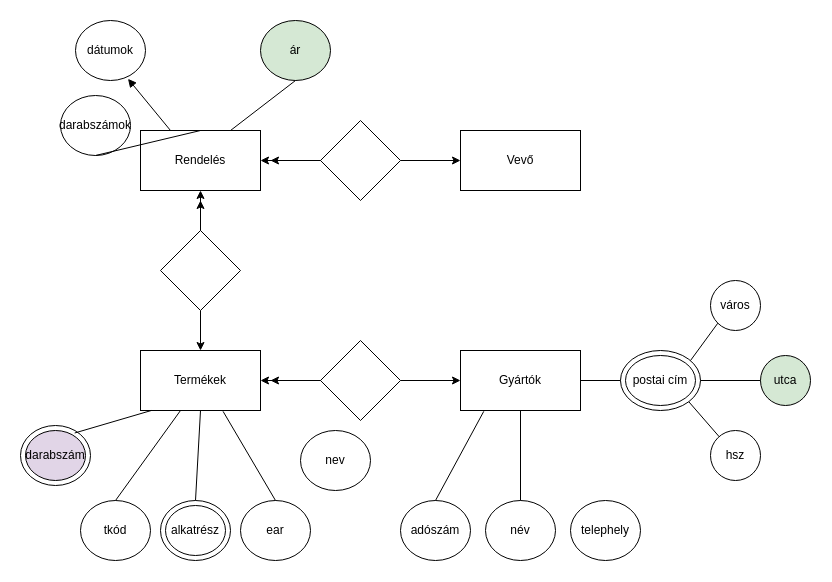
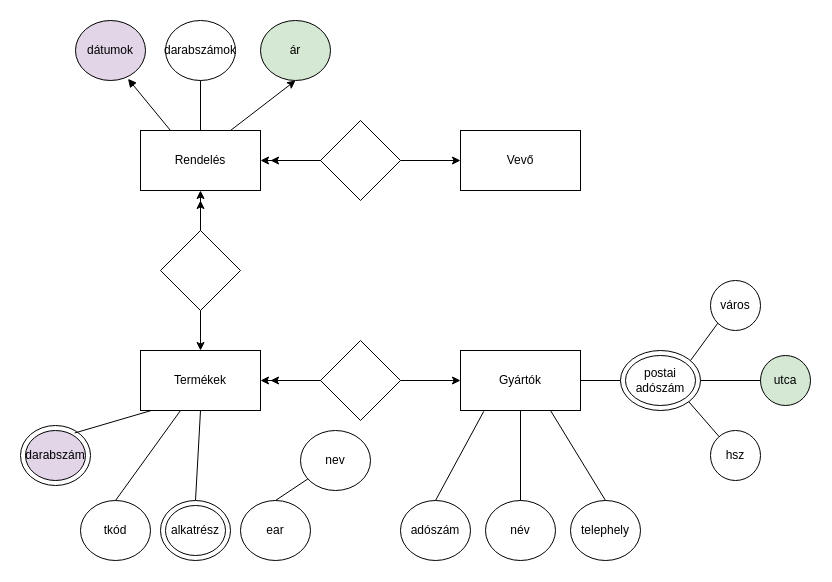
- <mxCell id="38" value="dátumok" style="ellipse;whiteSpace=wrap;html=1;" vertex="1" parent="1"><mxGeometry x="75" y="20" width="70" height="60" as="geometry" /></mxCell>
+ <mxCell id="38" value="dátumok" style="ellipse;whiteSpace=wrap;html=1;fillColor=#e1d5e7;" vertex="1" parent="1"><mxGeometry x="75" y="20" width="70" height="60" as="geometry" /></mxCell>
- <mxCell id="42" value="" style="endArrow=none;html=1;rounded=0;entryX=0.5;entryY=1;entryDx=0;entryDy=0;exitX=0.75;exitY=0;exitDx=0;exitDy=0;" edge="1" parent="1" source="34" target="40"><mxGeometry width="50" height="50" relative="1" as="geometry"><mxPoint x="230" y="130" as="sourcePoint" /><mxPoint x="280" y="80" as="targetPoint" /></mxGeometry></mxCell>
+ <mxCell id="42" value="" style="endArrow=classic;html=1;rounded=0;entryX=0.5;entryY=1;entryDx=0;entryDy=0;exitX=0.75;exitY=0;exitDx=0;exitDy=0;" edge="1" parent="1" source="34" target="40"><mxGeometry width="50" height="50" relative="1" as="geometry"><mxPoint x="230" y="130" as="sourcePoint" /><mxPoint x="280" y="80" as="targetPoint" /></mxGeometry></mxCell>
- <mxCell id="39" value="darabszámok" style="ellipse;whiteSpace=wrap;html=1;" vertex="1" parent="1"><mxGeometry x="60" y="95" width="70" height="60" as="geometry" /></mxCell>
+ <mxCell id="39" value="darabszámok" style="ellipse;whiteSpace=wrap;html=1;" vertex="1" parent="1"><mxGeometry x="165" y="20" width="70" height="60" as="geometry" /></mxCell>
- <mxCell id="27" value="postai cím" style="ellipse;whiteSpace=wrap;html=1;" vertex="1" parent="1"><mxGeometry x="625" y="355" width="70" height="50" as="geometry" /></mxCell>
+ <mxCell id="27" value="postai adószám" style="ellipse;whiteSpace=wrap;html=1;" vertex="1" parent="1"><mxGeometry x="625" y="355" width="70" height="50" as="geometry" /></mxCell>
- <mxCell id="10" value="" style="endArrow=none;html=1;rounded=0;exitX=0.5;exitY=0;exitDx=0;exitDy=0;entryX=0.688;entryY=1.014;entryDx=0;entryDy=0;entryPerimeter=0;" edge="1" parent="1" source="8" target="2"><mxGeometry width="50" height="50" relative="1" as="geometry"><mxPoint x="320" y="410" as="sourcePoint" /><mxPoint x="209" y="410" as="targetPoint" /></mxGeometry></mxCell>
+ <mxCell id="10" value="" style="endArrow=none;html=1;rounded=0;exitX=0.5;exitY=0;exitDx=0;exitDy=0;" edge="1" parent="1" source="8" target="7"><mxGeometry width="50" height="50" relative="1" as="geometry"><mxPoint x="320" y="410" as="sourcePoint" /><mxPoint x="209" y="410" as="targetPoint" /></mxGeometry></mxCell>
+ <mxCell id="16" value="" style="endArrow=none;html=1;rounded=0;entryX=0.75;entryY=1;entryDx=0;entryDy=0;exitX=0.5;exitY=0;exitDx=0;exitDy=0;" edge="1" parent="1" source="13" target="3"><mxGeometry width="50" height="50" relative="1" as="geometry"><mxPoint x="610" y="500" as="sourcePoint" /><mxPoint x="660" y="450" as="targetPoint" /></mxGeometry></mxCell>
